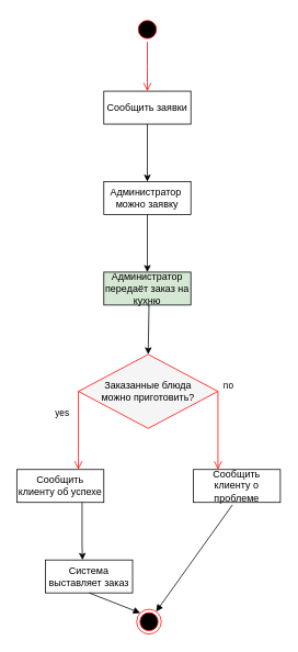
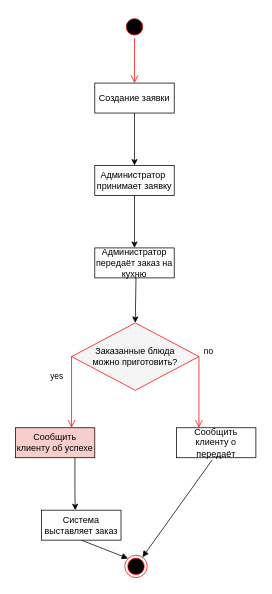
- <mxCell id="4" value="Сообщить заявки" style="rounded=0;whiteSpace=wrap;html=1;" parent="1" vertex="1"><mxGeometry x="126" y="110" width="106" height="40" as="geometry" /></mxCell>
+ <mxCell id="4" value="Создание заявки" style="rounded=0;whiteSpace=wrap;html=1;" parent="1" vertex="1"><mxGeometry x="126" y="110" width="106" height="40" as="geometry" /></mxCell>
- <mxCell id="5" value="Администратор&amp;nbsp;&lt;br&gt;можно заявку" style="rounded=0;whiteSpace=wrap;html=1;" parent="1" vertex="1"><mxGeometry x="126" y="220" width="106" height="40" as="geometry" /></mxCell>
+ <mxCell id="5" value="Администратор&amp;nbsp;&lt;br&gt;принимает заявку" style="rounded=0;whiteSpace=wrap;html=1;" parent="1" vertex="1"><mxGeometry x="126" y="220" width="106" height="40" as="geometry" /></mxCell>
- <mxCell id="6" value="Администратор передаёт заказ на кухню" style="rounded=0;whiteSpace=wrap;html=1;fillColor=#d5e8d4;" parent="1" vertex="1"><mxGeometry x="126" y="330" width="106" height="40" as="geometry" /></mxCell>
+ <mxCell id="6" value="Администратор передаёт заказ на кухню" style="rounded=0;whiteSpace=wrap;html=1;" parent="1" vertex="1"><mxGeometry x="126" y="330" width="106" height="40" as="geometry" /></mxCell>
- <mxCell id="14" value="Сообщить клиенту об успехе" style="rounded=0;whiteSpace=wrap;html=1;" parent="1" vertex="1"><mxGeometry x="20" y="570" width="106" height="40" as="geometry" /></mxCell>
+ <mxCell id="14" value="Сообщить клиенту об успехе" style="rounded=0;whiteSpace=wrap;html=1;fillColor=#f8cecc;" parent="1" vertex="1"><mxGeometry x="20" y="570" width="106" height="40" as="geometry" /></mxCell>
- <mxCell id="13" value="Сообщить клиенту о проблеме" style="rounded=0;whiteSpace=wrap;html=1;" parent="1" vertex="1"><mxGeometry x="235" y="570" width="106" height="40" as="geometry" /></mxCell>
+ <mxCell id="13" value="Сообщить клиенту о передаёт" style="rounded=0;whiteSpace=wrap;html=1;" parent="1" vertex="1"><mxGeometry x="235" y="570" width="106" height="40" as="geometry" /></mxCell>
